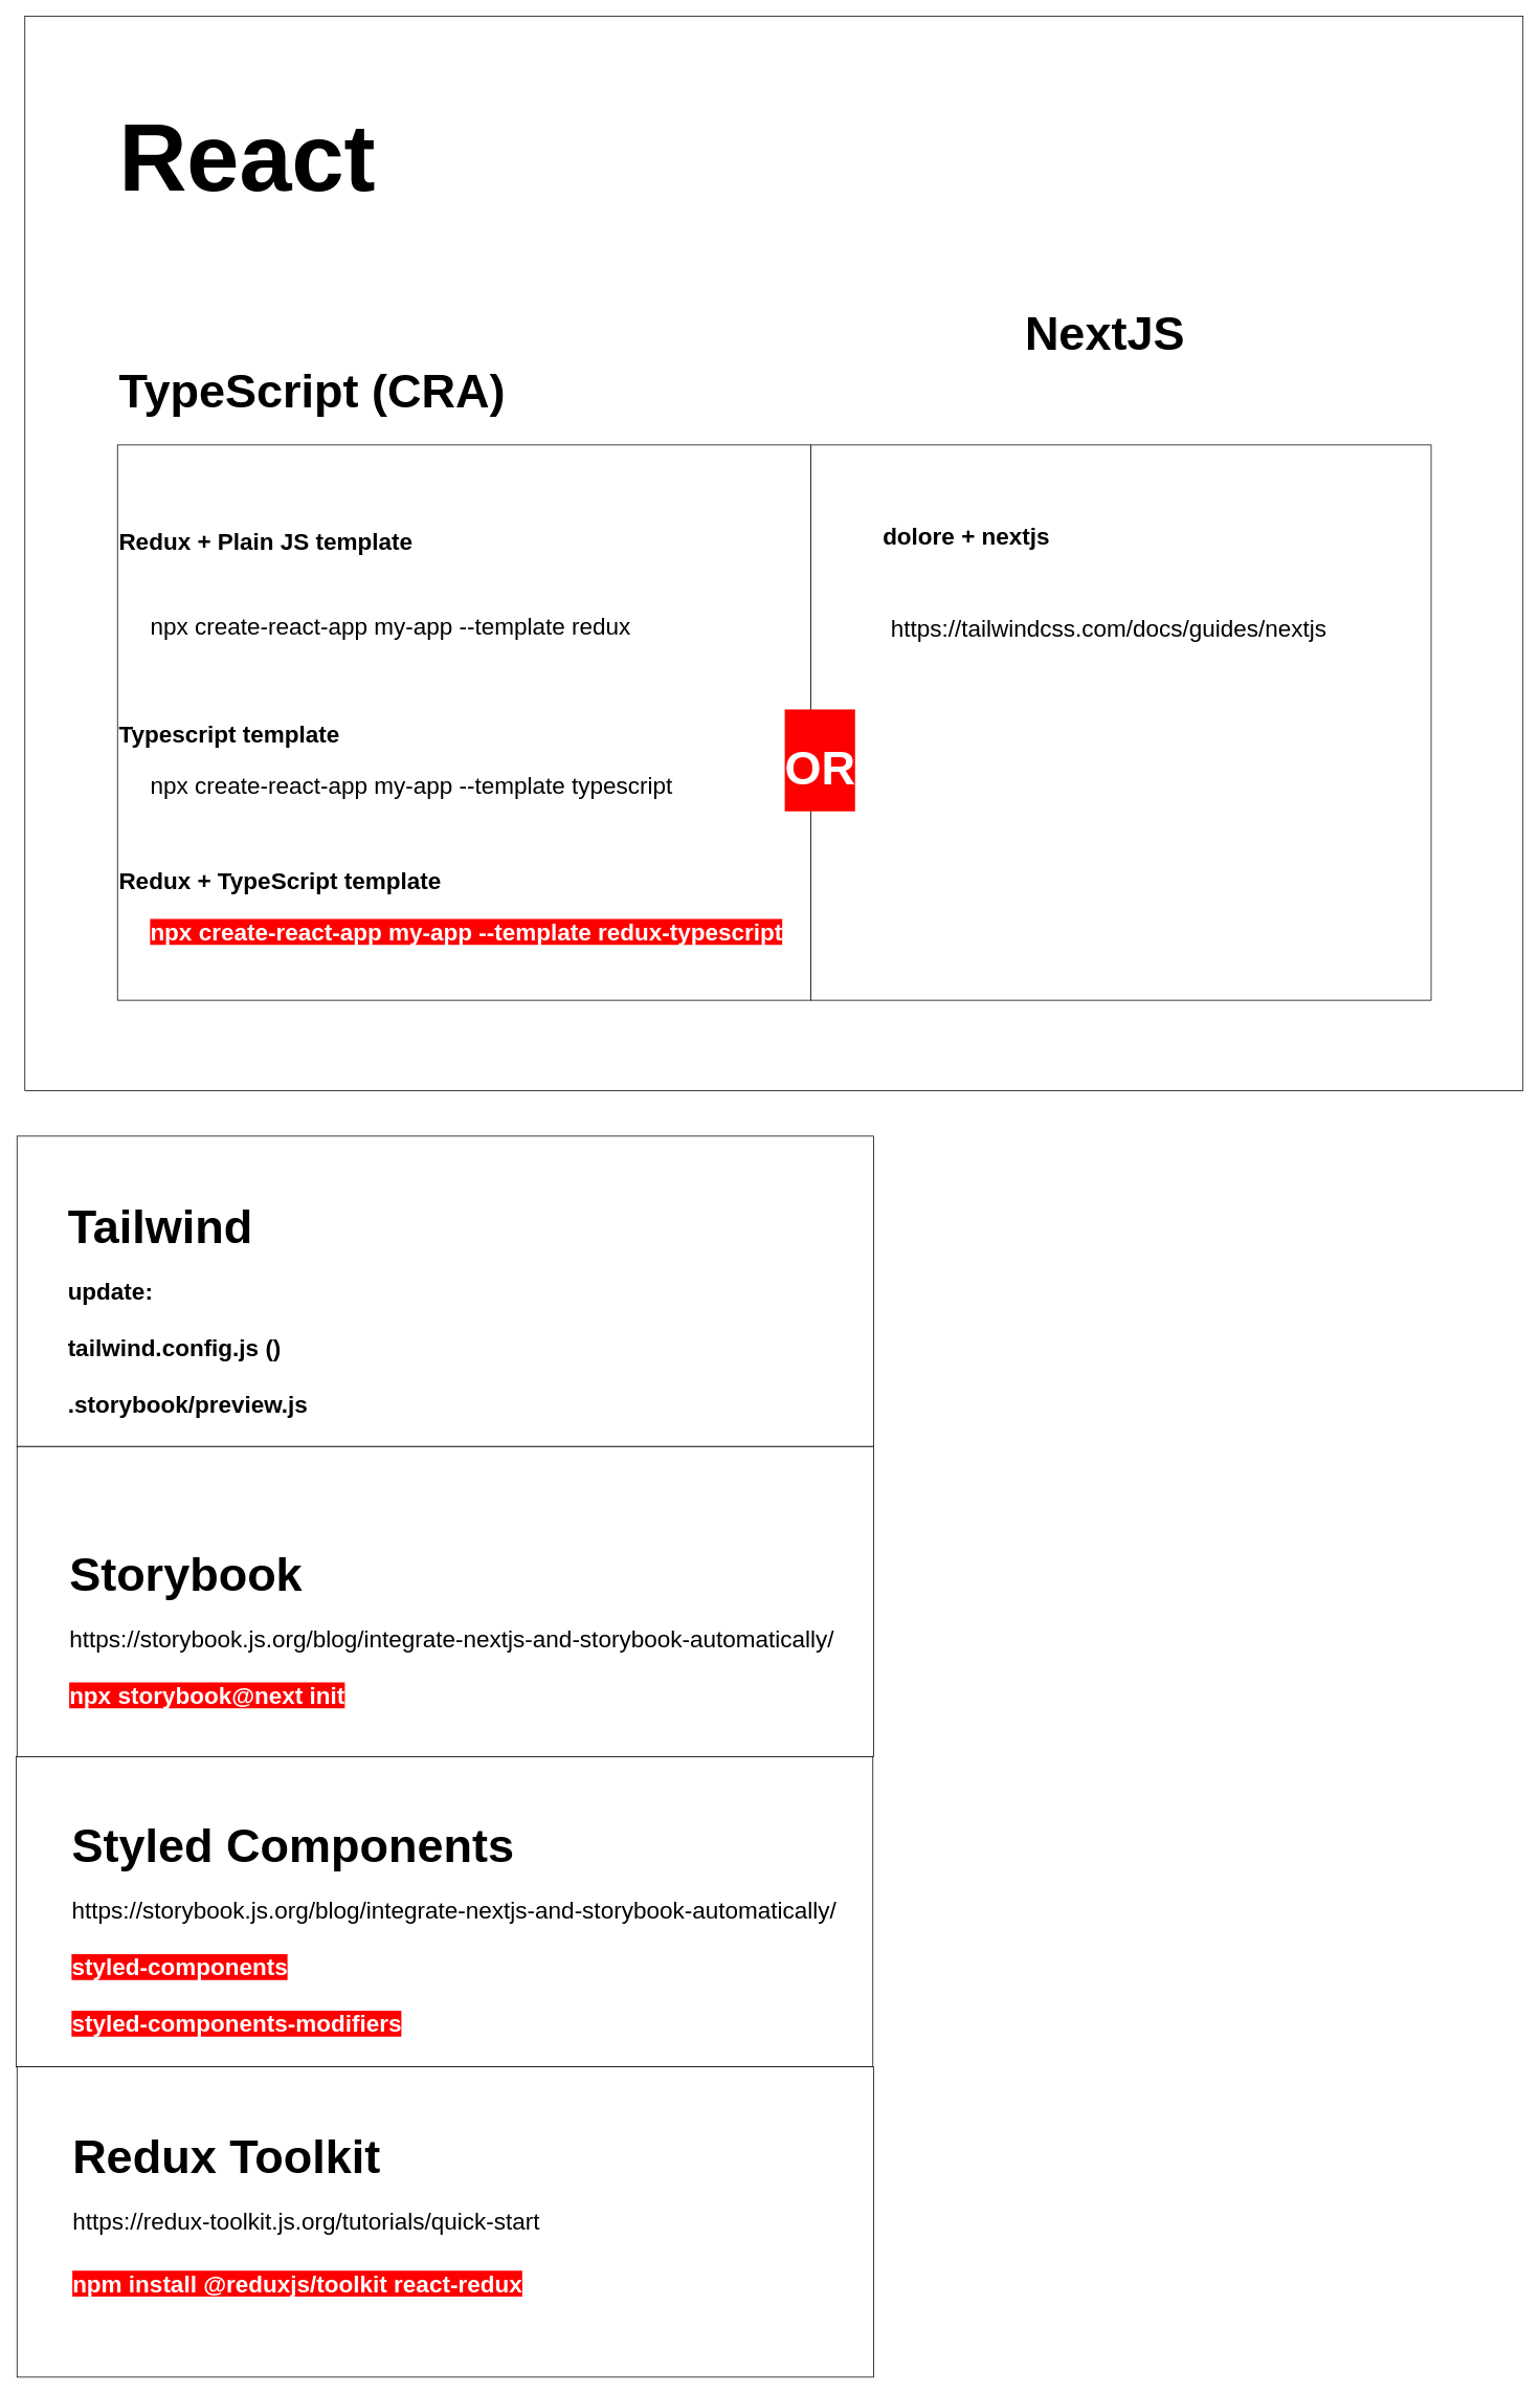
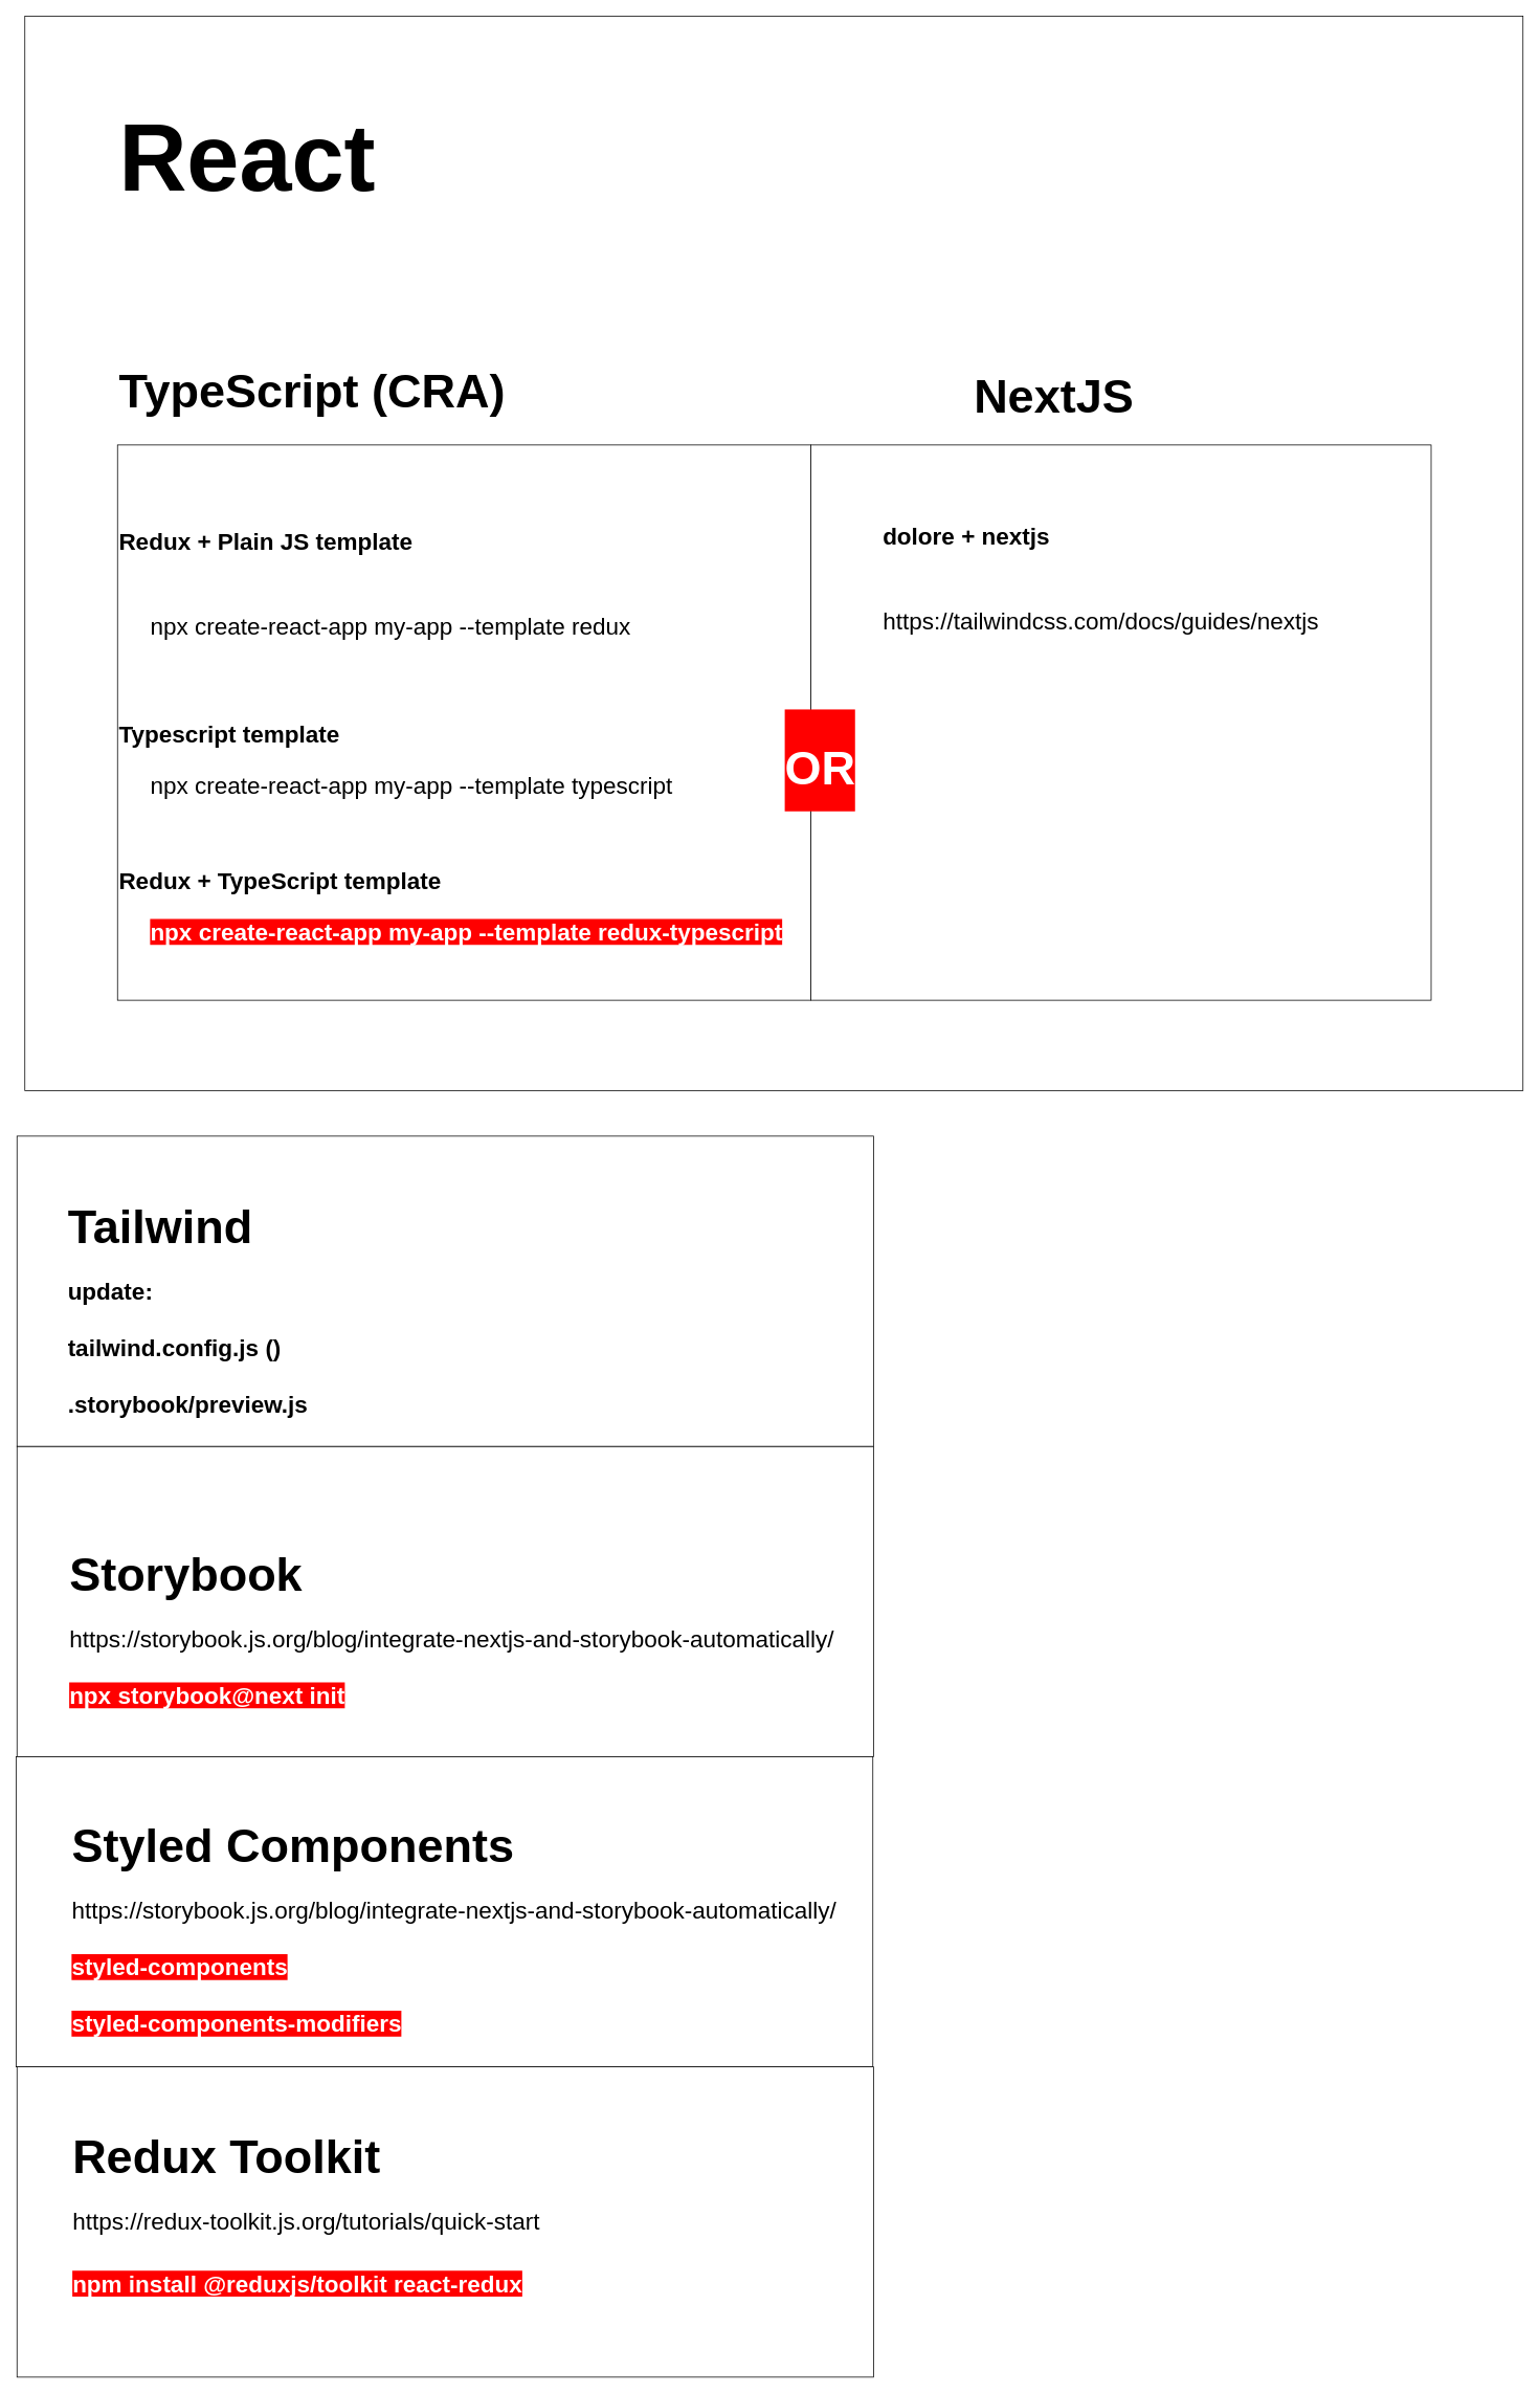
- <mxCell id="5" value="&lt;h1&gt;NextJS&lt;/h1&gt;" style="text;html=1;strokeColor=none;fillColor=none;spacing=5;spacingTop=-20;whiteSpace=wrap;overflow=hidden;rounded=0;fontSize=30;" vertex="1" parent="1"><mxGeometry x="1300" y="359" width="304" height="127" as="geometry" /></mxCell>
+ <mxCell id="5" value="&lt;h1&gt;NextJS&lt;/h1&gt;" style="text;html=1;strokeColor=none;fillColor=none;spacing=5;spacingTop=-20;whiteSpace=wrap;overflow=hidden;rounded=0;fontSize=30;" vertex="1" parent="1"><mxGeometry x="1235" y="439" width="304" height="127" as="geometry" /></mxCell>
- <mxCell id="10" value="&lt;font style=&quot;font-size: 30px;&quot;&gt;https://tailwindcss.com/docs/guides/nextjs&lt;br&gt;&lt;br style=&quot;font-size: 60px;&quot;&gt;&lt;/font&gt;" style="text;html=1;strokeColor=none;fillColor=none;align=left;verticalAlign=top;whiteSpace=wrap;rounded=0;labelBackgroundColor=none;fontSize=60;fontColor=default;" vertex="1" parent="1"><mxGeometry x="1132" y="748" width="649" height="446" as="geometry" /></mxCell>
+ <mxCell id="10" value="&lt;font style=&quot;font-size: 30px;&quot;&gt;https://tailwindcss.com/docs/guides/nextjs&lt;br&gt;&lt;br style=&quot;font-size: 60px;&quot;&gt;&lt;/font&gt;" style="text;html=1;strokeColor=none;fillColor=none;align=left;verticalAlign=top;whiteSpace=wrap;rounded=0;labelBackgroundColor=none;fontSize=60;fontColor=default;" vertex="1" parent="1"><mxGeometry x="1122" y="738" width="649" height="446" as="geometry" /></mxCell>
